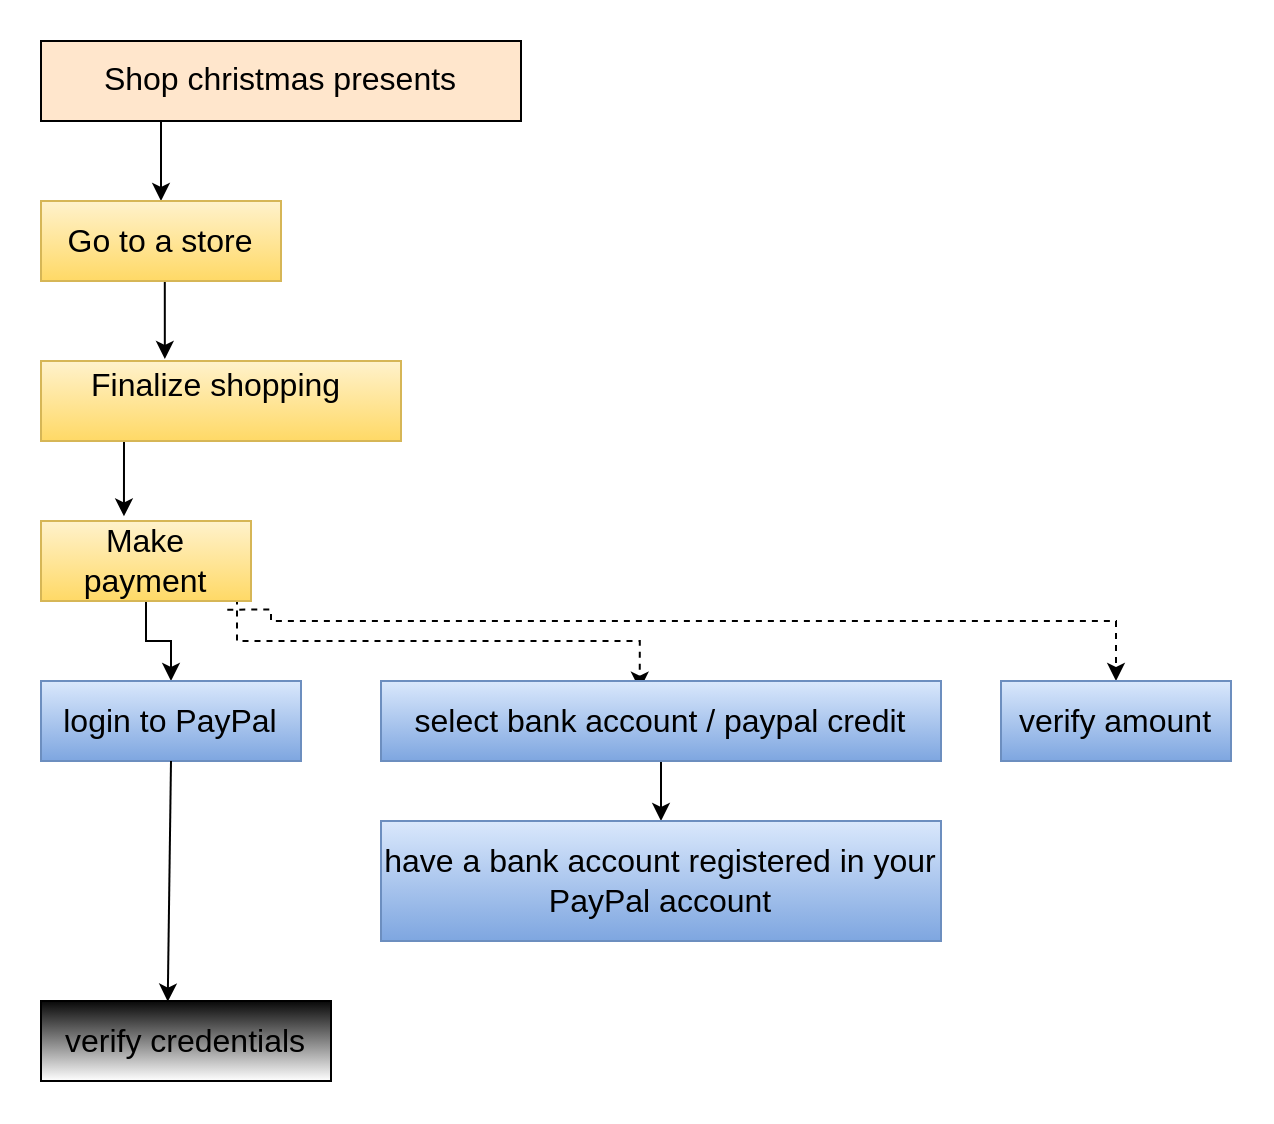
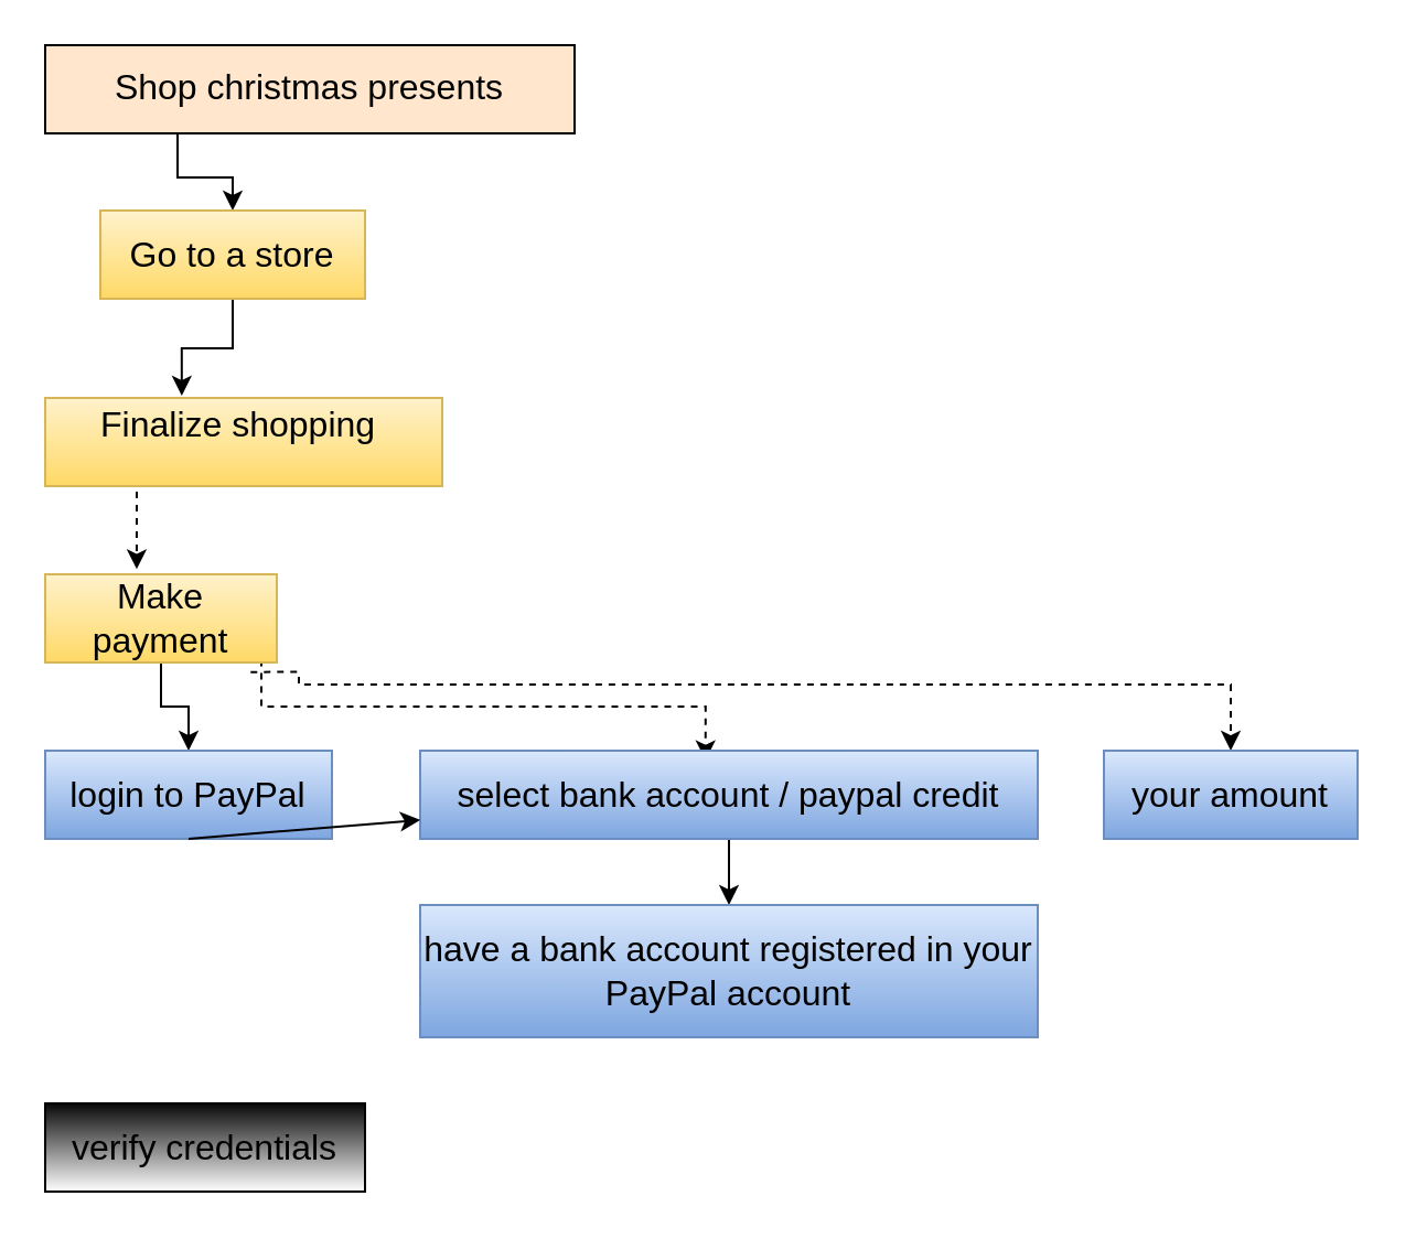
- <mxCell id="5" value="&#10;&#10;&lt;b style=&quot;font-weight: normal&quot; id=&quot;docs-internal-guid-62c89e5a-7fff-6335-1848-f5268fc64938&quot;&gt;&lt;span style=&quot;font-size: 12pt; font-family: arial; color: rgb(0, 0, 0); background-color: transparent; font-weight: 400; font-style: normal; font-variant: normal; text-decoration: none; vertical-align: baseline;&quot;&gt;Go to a store&lt;/span&gt;&lt;/b&gt;&#10;&#10;" style="rounded=0;whiteSpace=wrap;html=1;gradientColor=#ffd966;fillColor=#fff2cc;strokeColor=#d6b656;" vertex="1" parent="1"><mxGeometry x="20" y="100" width="120" height="40" as="geometry" /></mxCell>
+ <mxCell id="5" value="&#10;&#10;&lt;b style=&quot;font-weight: normal&quot; id=&quot;docs-internal-guid-62c89e5a-7fff-6335-1848-f5268fc64938&quot;&gt;&lt;span style=&quot;font-size: 12pt; font-family: arial; color: rgb(0, 0, 0); background-color: transparent; font-weight: 400; font-style: normal; font-variant: normal; text-decoration: none; vertical-align: baseline;&quot;&gt;Go to a store&lt;/span&gt;&lt;/b&gt;&#10;&#10;" style="rounded=0;whiteSpace=wrap;html=1;gradientColor=#ffd966;fillColor=#fff2cc;strokeColor=#d6b656;" vertex="1" parent="1"><mxGeometry x="45" y="95" width="120" height="40" as="geometry" /></mxCell>
- <mxCell id="6" style="edgeStyle=orthogonalEdgeStyle;rounded=0;orthogonalLoop=1;jettySize=auto;html=1;exitX=0.25;exitY=1;exitDx=0;exitDy=0;entryX=0.395;entryY=-0.058;entryDx=0;entryDy=0;entryPerimeter=0;" edge="1" parent="1" source="9" target="11"><mxGeometry relative="1" as="geometry" /></mxCell>
+ <mxCell id="6" style="edgeStyle=orthogonalEdgeStyle;rounded=0;orthogonalLoop=1;jettySize=auto;html=1;exitX=0.25;exitY=1;exitDx=0;exitDy=0;entryX=0.395;entryY=-0.058;entryDx=0;entryDy=0;entryPerimeter=0;dashed=1;" edge="1" parent="1" source="9" target="11"><mxGeometry relative="1" as="geometry" /></mxCell>
- <mxCell id="15" value="&lt;span id=&quot;docs-internal-guid-5fa6aee9-7fff-3ed0-3309-f92e11b2a13b&quot;&gt;&lt;span style=&quot;font-size: 12pt ; font-family: &amp;#34;arial&amp;#34; ; background-color: transparent ; vertical-align: baseline&quot;&gt;verify amount&lt;/span&gt;&lt;/span&gt;" style="rounded=0;whiteSpace=wrap;html=1;gradientColor=#7ea6e0;fillColor=#dae8fc;strokeColor=#6c8ebf;" vertex="1" parent="1"><mxGeometry x="500" y="340" width="115" height="40" as="geometry" /></mxCell>
+ <mxCell id="15" value="&lt;span id=&quot;docs-internal-guid-5fa6aee9-7fff-3ed0-3309-f92e11b2a13b&quot;&gt;&lt;span style=&quot;font-size: 12pt ; font-family: &amp;#34;arial&amp;#34; ; background-color: transparent ; vertical-align: baseline&quot;&gt;your amount&lt;/span&gt;&lt;/span&gt;" style="rounded=0;whiteSpace=wrap;html=1;gradientColor=#7ea6e0;fillColor=#dae8fc;strokeColor=#6c8ebf;" vertex="1" parent="1"><mxGeometry x="500" y="340" width="115" height="40" as="geometry" /></mxCell>
- <mxCell id="18" value="" style="endArrow=classic;html=1;exitX=0.5;exitY=1;exitDx=0;exitDy=0;entryX=0.437;entryY=0.008;entryDx=0;entryDy=0;entryPerimeter=0;" edge="1" parent="1" source="12" target="17"><mxGeometry width="50" height="50" relative="1" as="geometry"><mxPoint x="320" y="240" as="sourcePoint" /><mxPoint x="370" y="190" as="targetPoint" /></mxGeometry></mxCell>
+ <mxCell id="18" value="" style="endArrow=classic;html=1;exitX=0.5;exitY=1;exitDx=0;exitDy=0;" edge="1" parent="1" source="12" target="14"><mxGeometry width="50" height="50" relative="1" as="geometry"><mxPoint x="320" y="240" as="sourcePoint" /><mxPoint x="370" y="190" as="targetPoint" /></mxGeometry></mxCell>
